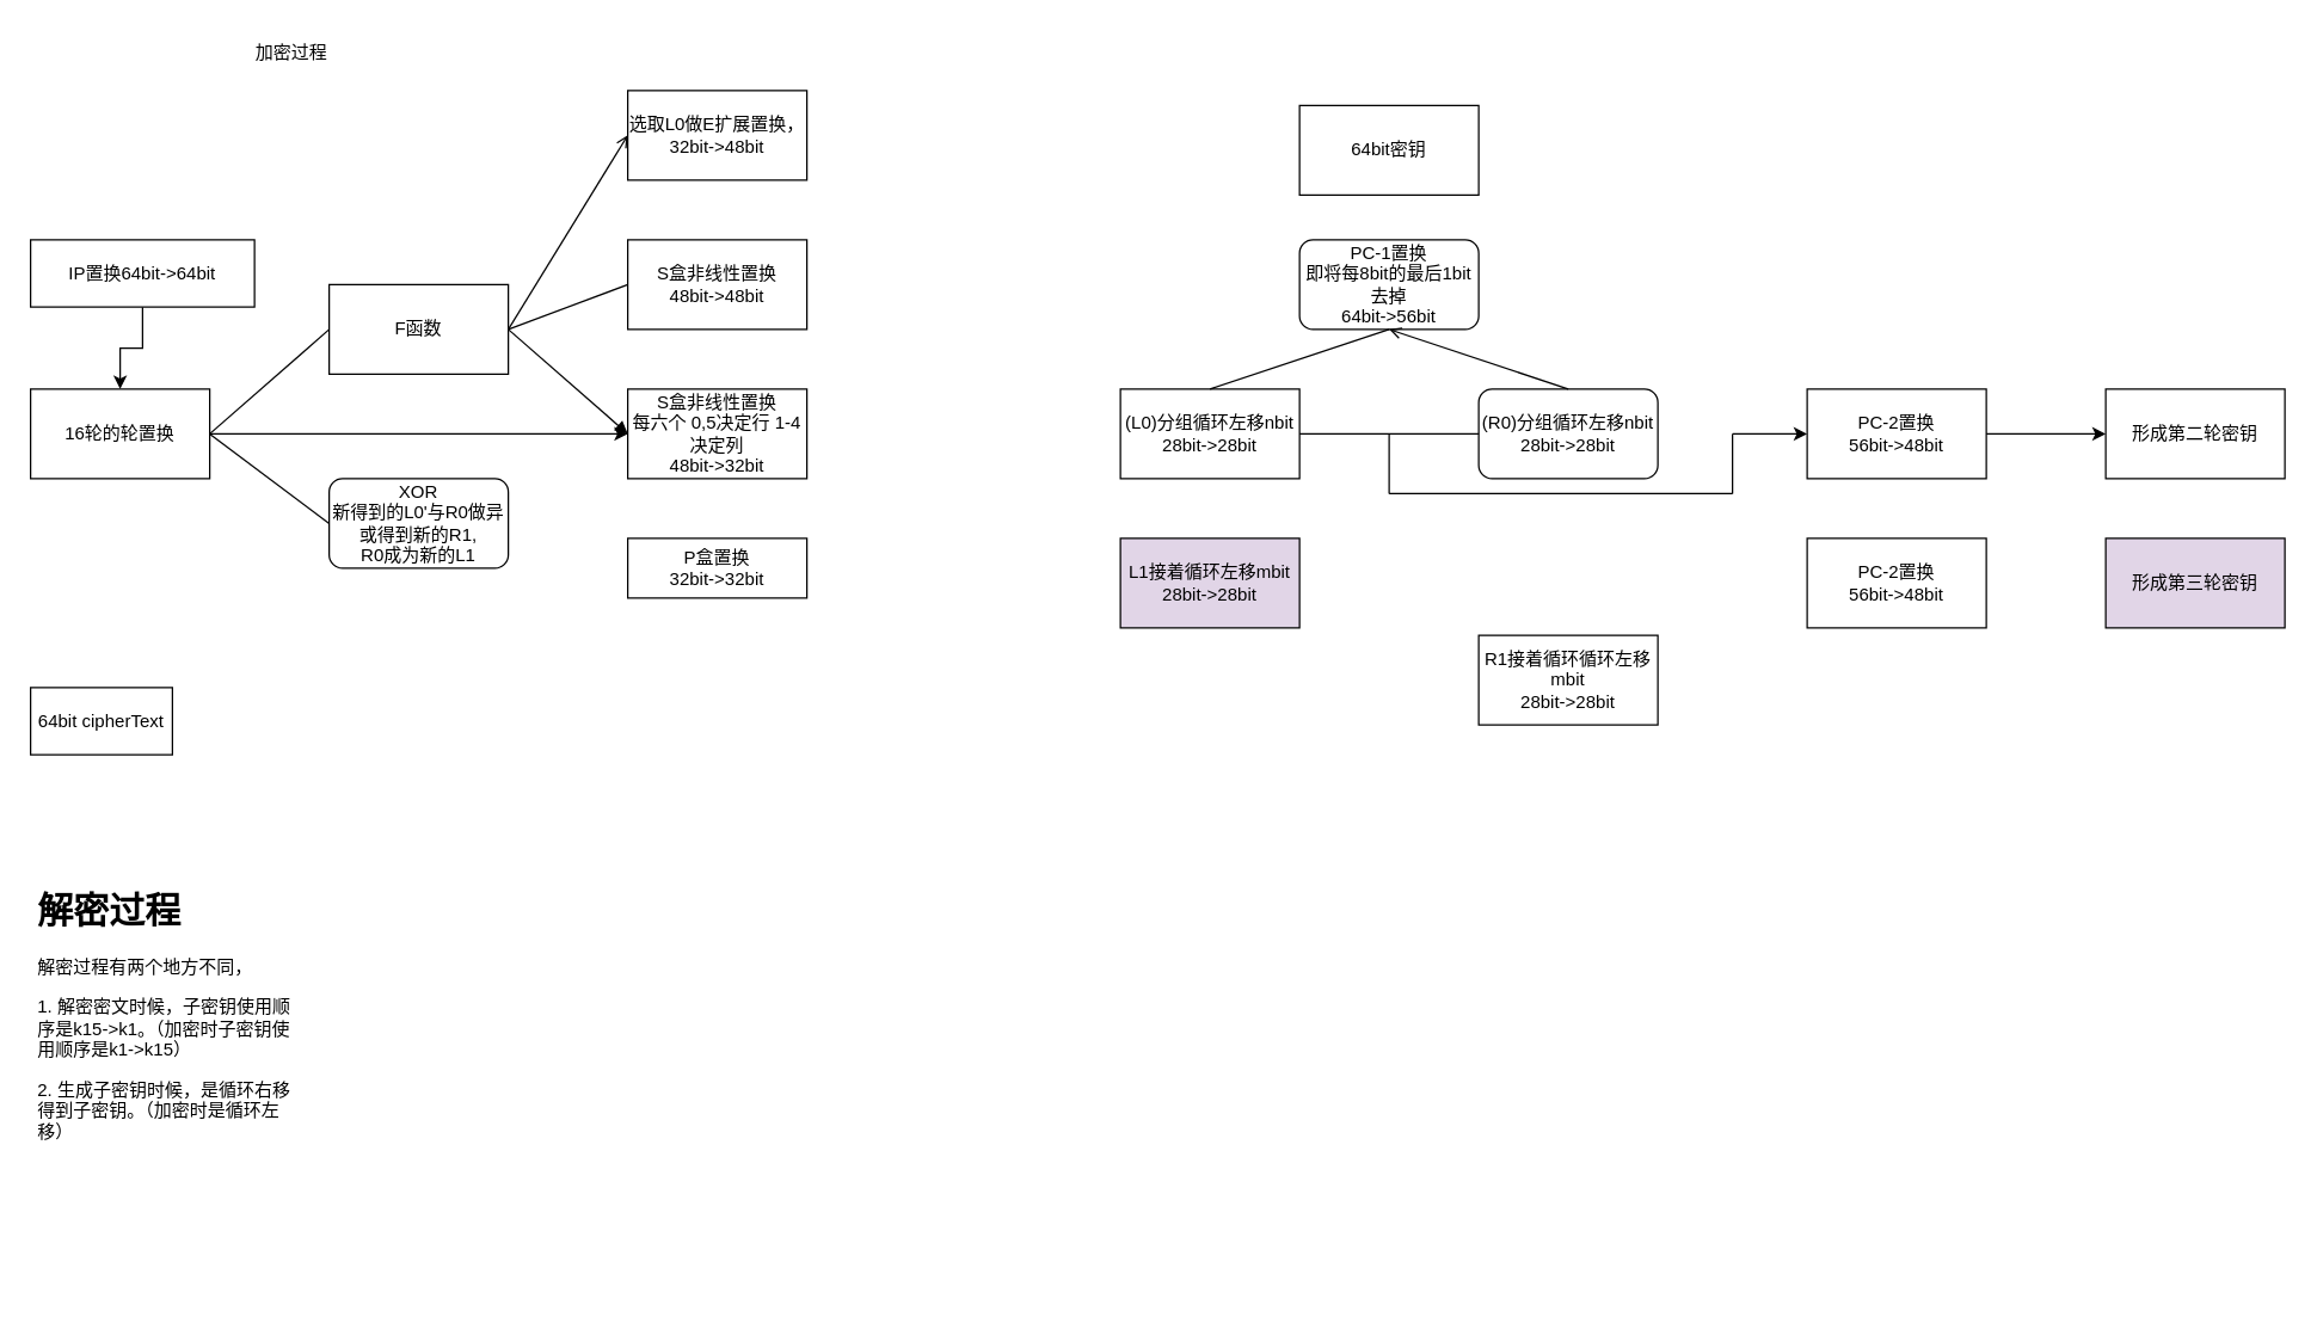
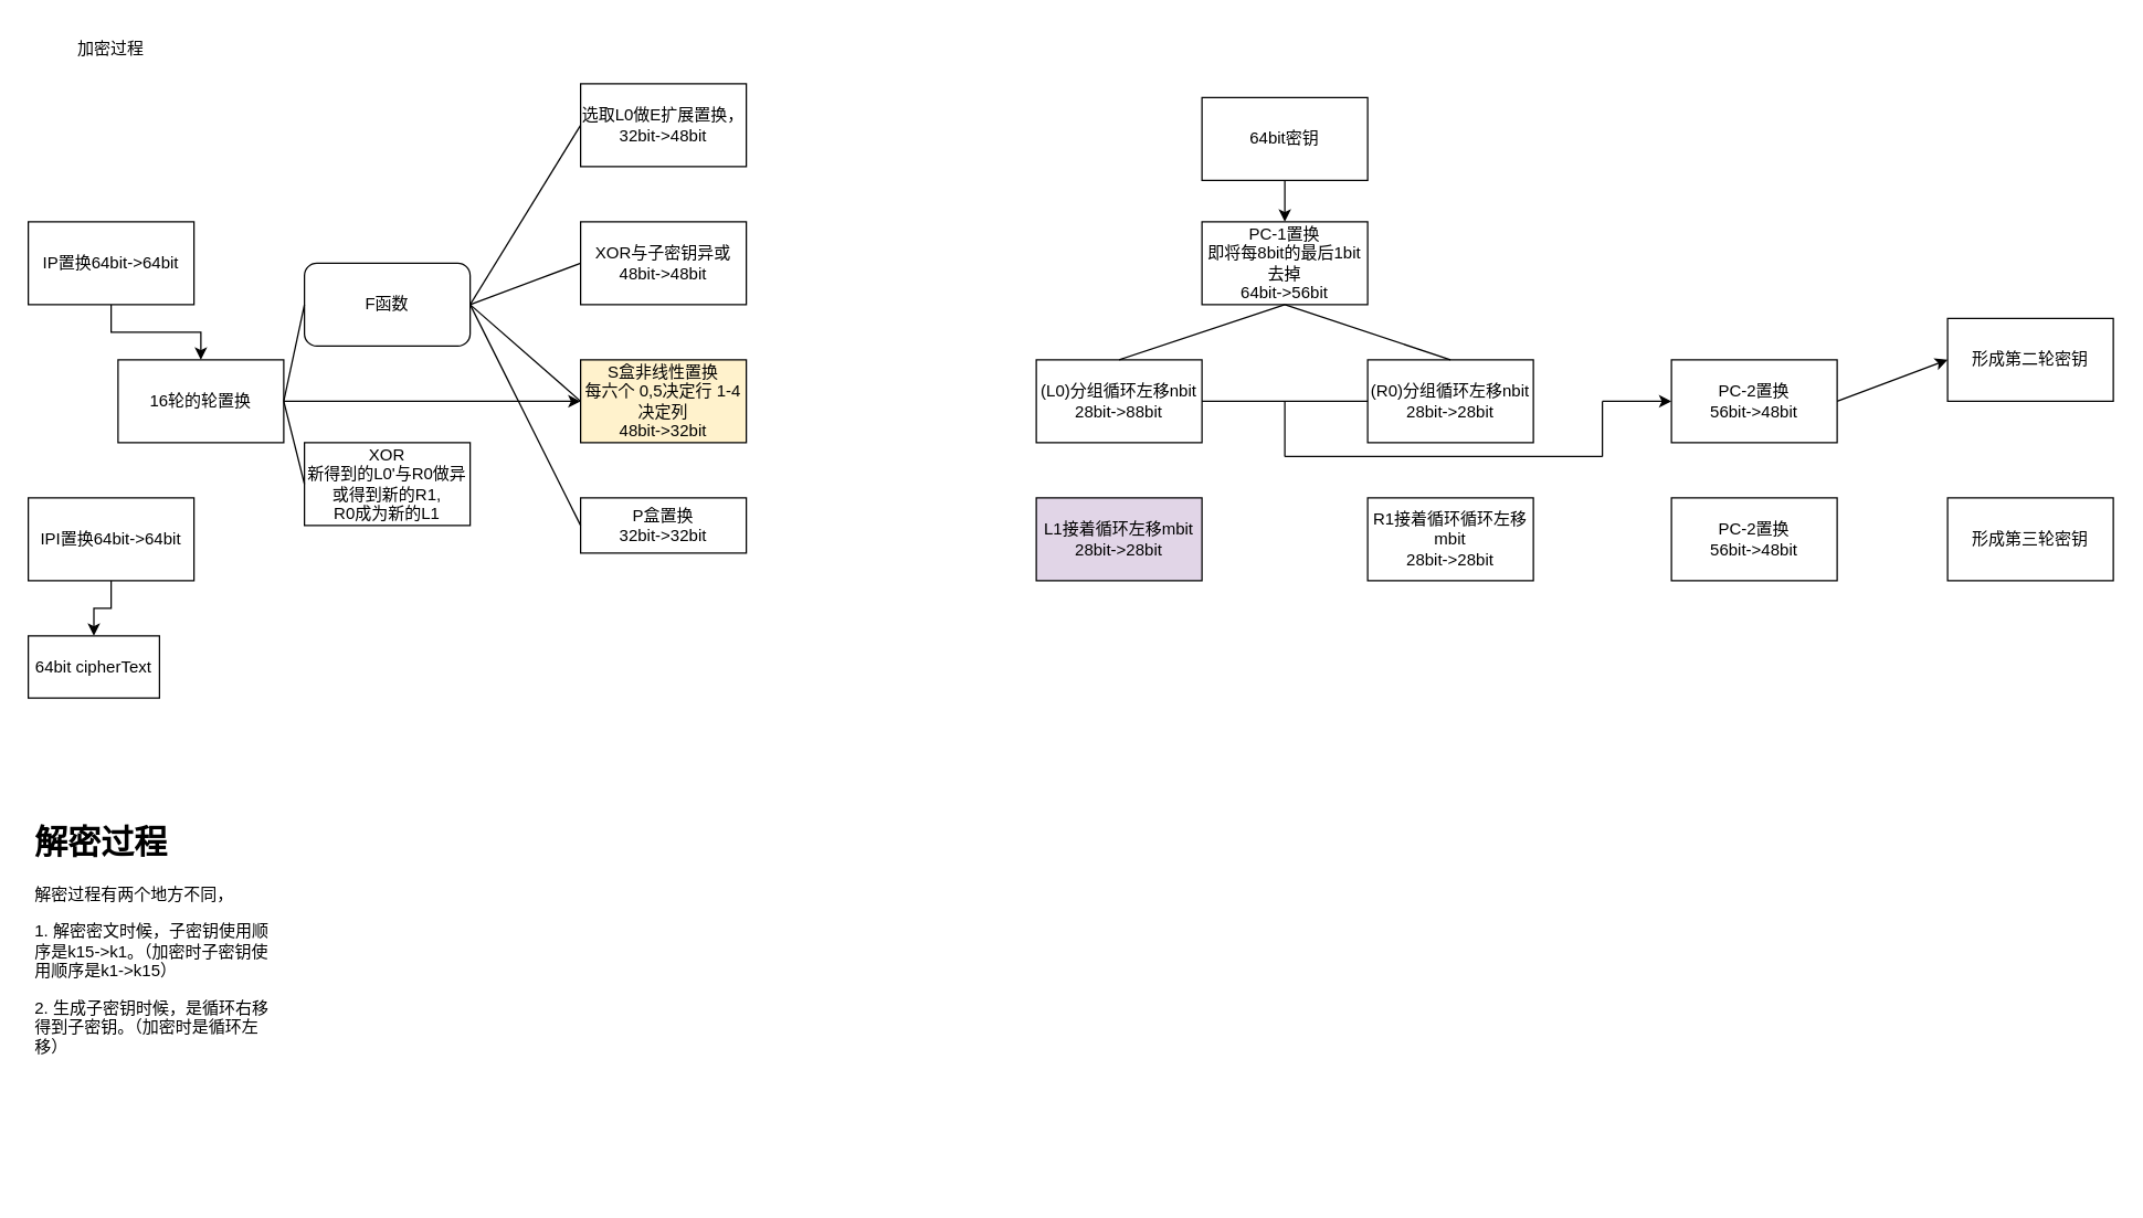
- <mxCell id="21" value="加密过程" style="text;html=1;strokeColor=none;fillColor=none;align=center;verticalAlign=middle;whiteSpace=wrap;rounded=0;" parent="1" vertex="1"><mxGeometry x="165" y="20" width="60" height="30" as="geometry" /></mxCell>
+ <mxCell id="21" value="加密过程" style="text;html=1;strokeColor=none;fillColor=none;align=center;verticalAlign=middle;whiteSpace=wrap;rounded=0;" parent="1" vertex="1"><mxGeometry x="50" y="20" width="60" height="30" as="geometry" /></mxCell>
- <mxCell id="17" value="" style="endArrow=open;html=1;rounded=0;entryX=0;entryY=0.5;entryDx=0;entryDy=0;exitX=1;exitY=0.5;exitDx=0;exitDy=0;" parent="1" source="9" target="11" edge="1"><mxGeometry width="50" height="50" relative="1" as="geometry"><mxPoint x="260" y="300" as="sourcePoint" /><mxPoint x="310" y="250" as="targetPoint" /></mxGeometry></mxCell>
+ <mxCell id="17" value="" style="endArrow=none;html=1;rounded=0;entryX=0;entryY=0.5;entryDx=0;entryDy=0;exitX=1;exitY=0.5;exitDx=0;exitDy=0;" parent="1" source="9" target="11" edge="1"><mxGeometry width="50" height="50" relative="1" as="geometry"><mxPoint x="260" y="300" as="sourcePoint" /><mxPoint x="310" y="250" as="targetPoint" /></mxGeometry></mxCell>
+ <mxCell id="22" value="" style="edgeStyle=orthogonalEdgeStyle;rounded=0;orthogonalLoop=1;jettySize=auto;html=1;" parent="1" source="23" target="24" edge="1"><mxGeometry relative="1" as="geometry" /></mxCell>
- <mxCell id="3" value="IP置换64bit-&amp;gt;64bit" style="rounded=0;whiteSpace=wrap;html=1;" parent="1" vertex="1"><mxGeometry x="20" y="160" width="150" height="45" as="geometry" /></mxCell>
+ <mxCell id="3" value="IP置换64bit-&amp;gt;64bit" style="rounded=0;whiteSpace=wrap;html=1;" parent="1" vertex="1"><mxGeometry x="20" y="160" width="120" height="60" as="geometry" /></mxCell>
- <mxCell id="12" value="S盒非线性置换&lt;br&gt;48bit-&amp;gt;48bit" style="rounded=0;whiteSpace=wrap;html=1;" parent="1" vertex="1"><mxGeometry x="420" y="160" width="120" height="60" as="geometry" /></mxCell>
+ <mxCell id="12" value="XOR与子密钥异或&lt;br&gt;48bit-&amp;gt;48bit" style="rounded=0;whiteSpace=wrap;html=1;" parent="1" vertex="1"><mxGeometry x="420" y="160" width="120" height="60" as="geometry" /></mxCell>
- <mxCell id="24" value="PC-1置换&lt;br&gt;即将每8bit的最后1bit去掉&lt;br&gt;64bit-&amp;gt;56bit" style="whiteSpace=wrap;html=1;rounded=1;" parent="1" vertex="1"><mxGeometry x="870" y="160" width="120" height="60" as="geometry" /></mxCell>
+ <mxCell id="24" value="PC-1置换&lt;br&gt;即将每8bit的最后1bit去掉&lt;br&gt;64bit-&amp;gt;56bit" style="rounded=0;whiteSpace=wrap;html=1;" parent="1" vertex="1"><mxGeometry x="870" y="160" width="120" height="60" as="geometry" /></mxCell>
- <mxCell id="9" value="F函数" style="rounded=0;whiteSpace=wrap;html=1;" parent="1" vertex="1"><mxGeometry x="220" y="190" width="120" height="60" as="geometry" /></mxCell>
+ <mxCell id="9" value="F函数" style="whiteSpace=wrap;html=1;rounded=1;" parent="1" vertex="1"><mxGeometry x="220" y="190" width="120" height="60" as="geometry" /></mxCell>
- <mxCell id="34" value="" style="endArrow=open;html=1;rounded=0;entryX=0.5;entryY=1;entryDx=0;entryDy=0;exitX=0.5;exitY=0;exitDx=0;exitDy=0;" parent="1" source="26" target="24" edge="1"><mxGeometry width="50" height="50" relative="1" as="geometry"><mxPoint x="1100" y="330" as="sourcePoint" /><mxPoint x="1150" y="280" as="targetPoint" /></mxGeometry></mxCell>
+ <mxCell id="34" value="" style="endArrow=none;html=1;rounded=0;entryX=0.5;entryY=1;entryDx=0;entryDy=0;exitX=0.5;exitY=0;exitDx=0;exitDy=0;" parent="1" source="26" target="24" edge="1"><mxGeometry width="50" height="50" relative="1" as="geometry"><mxPoint x="1100" y="330" as="sourcePoint" /><mxPoint x="1150" y="280" as="targetPoint" /></mxGeometry></mxCell>
- <mxCell id="19" value="" style="endArrow=block;html=1;rounded=0;entryX=0;entryY=0.5;entryDx=0;entryDy=0;exitX=1;exitY=0.5;exitDx=0;exitDy=0;" parent="1" source="9" target="13" edge="1"><mxGeometry width="50" height="50" relative="1" as="geometry"><mxPoint x="260" y="300" as="sourcePoint" /><mxPoint x="310" y="250" as="targetPoint" /></mxGeometry></mxCell>
+ <mxCell id="19" value="" style="endArrow=none;html=1;rounded=0;entryX=0;entryY=0.5;entryDx=0;entryDy=0;exitX=1;exitY=0.5;exitDx=0;exitDy=0;" parent="1" source="9" target="13" edge="1"><mxGeometry width="50" height="50" relative="1" as="geometry"><mxPoint x="260" y="300" as="sourcePoint" /><mxPoint x="310" y="250" as="targetPoint" /></mxGeometry></mxCell>
- <mxCell id="5" value="16轮的轮置换" style="rounded=0;whiteSpace=wrap;html=1;" parent="1" vertex="1"><mxGeometry x="20" y="260" width="120" height="60" as="geometry" /></mxCell>
+ <mxCell id="5" value="16轮的轮置换" style="rounded=0;whiteSpace=wrap;html=1;" parent="1" vertex="1"><mxGeometry x="85" y="260" width="120" height="60" as="geometry" /></mxCell>
- <mxCell id="13" value="S盒非线性置换&lt;br&gt;每六个 0,5决定行 1-4决定列&lt;br&gt;48bit-&amp;gt;32bit" style="rounded=0;whiteSpace=wrap;html=1;" parent="1" vertex="1"><mxGeometry x="420" y="260" width="120" height="60" as="geometry" /></mxCell>
+ <mxCell id="13" value="S盒非线性置换&lt;br&gt;每六个 0,5决定行 1-4决定列&lt;br&gt;48bit-&amp;gt;32bit" style="rounded=0;whiteSpace=wrap;html=1;fillColor=#fff2cc;" parent="1" vertex="1"><mxGeometry x="420" y="260" width="120" height="60" as="geometry" /></mxCell>
- <mxCell id="25" value="(L0)分组循环左移nbit&lt;br&gt;28bit-&amp;gt;28bit" style="rounded=0;whiteSpace=wrap;html=1;" parent="1" vertex="1"><mxGeometry x="750" y="260" width="120" height="60" as="geometry" /></mxCell>
+ <mxCell id="25" value="(L0)分组循环左移nbit&lt;br&gt;28bit-&amp;gt;88bit" style="rounded=0;whiteSpace=wrap;html=1;" parent="1" vertex="1"><mxGeometry x="750" y="260" width="120" height="60" as="geometry" /></mxCell>
- <mxCell id="26" value="(R0)分组循环左移nbit&lt;br&gt;28bit-&amp;gt;28bit" style="whiteSpace=wrap;html=1;rounded=1;" parent="1" vertex="1"><mxGeometry x="990" y="260" width="120" height="60" as="geometry" /></mxCell>
+ <mxCell id="26" value="(R0)分组循环左移nbit&lt;br&gt;28bit-&amp;gt;28bit" style="rounded=0;whiteSpace=wrap;html=1;" parent="1" vertex="1"><mxGeometry x="990" y="260" width="120" height="60" as="geometry" /></mxCell>
- <mxCell id="31" value="形成第二轮密钥" style="rounded=0;whiteSpace=wrap;html=1;" parent="1" vertex="1"><mxGeometry x="1410" y="260" width="120" height="60" as="geometry" /></mxCell>
+ <mxCell id="31" value="形成第二轮密钥" style="rounded=0;whiteSpace=wrap;html=1;" parent="1" vertex="1"><mxGeometry x="1410" y="230" width="120" height="60" as="geometry" /></mxCell>
+ <mxCell id="20" value="" style="endArrow=none;html=1;rounded=0;entryX=0;entryY=0.5;entryDx=0;entryDy=0;exitX=1;exitY=0.5;exitDx=0;exitDy=0;" parent="1" source="9" target="14" edge="1"><mxGeometry width="50" height="50" relative="1" as="geometry"><mxPoint x="260" y="300" as="sourcePoint" /><mxPoint x="310" y="250" as="targetPoint" /></mxGeometry></mxCell>
- <mxCell id="10" value="XOR&lt;br&gt;新得到的L0'与R0做异或得到新的R1,&lt;br&gt;R0成为新的L1" style="whiteSpace=wrap;html=1;rounded=1;" parent="1" vertex="1"><mxGeometry x="220" y="320" width="120" height="60" as="geometry" /></mxCell>
+ <mxCell id="10" value="XOR&lt;br&gt;新得到的L0'与R0做异或得到新的R1,&lt;br&gt;R0成为新的L1" style="rounded=0;whiteSpace=wrap;html=1;" parent="1" vertex="1"><mxGeometry x="220" y="320" width="120" height="60" as="geometry" /></mxCell>
+ <mxCell id="7" value="IPI置换64bit-&amp;gt;64bit" style="rounded=0;whiteSpace=wrap;html=1;" parent="1" vertex="1"><mxGeometry x="20" y="360" width="120" height="60" as="geometry" /></mxCell>
- <mxCell id="32" value="形成第三轮密钥" style="rounded=0;whiteSpace=wrap;html=1;fillColor=#e1d5e7;" parent="1" vertex="1"><mxGeometry x="1410" y="360" width="120" height="60" as="geometry" /></mxCell>
+ <mxCell id="32" value="形成第三轮密钥" style="rounded=0;whiteSpace=wrap;html=1;" parent="1" vertex="1"><mxGeometry x="1410" y="360" width="120" height="60" as="geometry" /></mxCell>
+ <mxCell id="6" value="" style="edgeStyle=orthogonalEdgeStyle;rounded=0;orthogonalLoop=1;jettySize=auto;html=1;" parent="1" source="7" target="8" edge="1"><mxGeometry relative="1" as="geometry" /></mxCell>
- <mxCell id="29" value="R1接着循环循环左移mbit&lt;br&gt;28bit-&amp;gt;28bit" style="rounded=0;whiteSpace=wrap;html=1;" parent="1" vertex="1"><mxGeometry x="990" y="425" width="120" height="60" as="geometry" /></mxCell>
+ <mxCell id="29" value="R1接着循环循环左移mbit&lt;br&gt;28bit-&amp;gt;28bit" style="rounded=0;whiteSpace=wrap;html=1;" parent="1" vertex="1"><mxGeometry x="990" y="360" width="120" height="60" as="geometry" /></mxCell>
